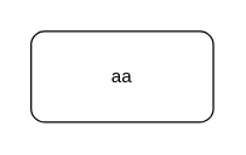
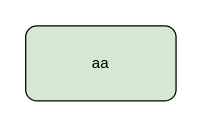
- <mxCell id="2" value="aa" style="rounded=1;whiteSpace=wrap;html=1;" vertex="1" parent="1"><mxGeometry x="20" y="20" width="120" height="60" as="geometry" /></mxCell>
+ <mxCell id="2" value="aa" style="rounded=1;whiteSpace=wrap;html=1;fillColor=#d5e8d4;" vertex="1" parent="1"><mxGeometry x="20" y="20" width="120" height="60" as="geometry" /></mxCell>
